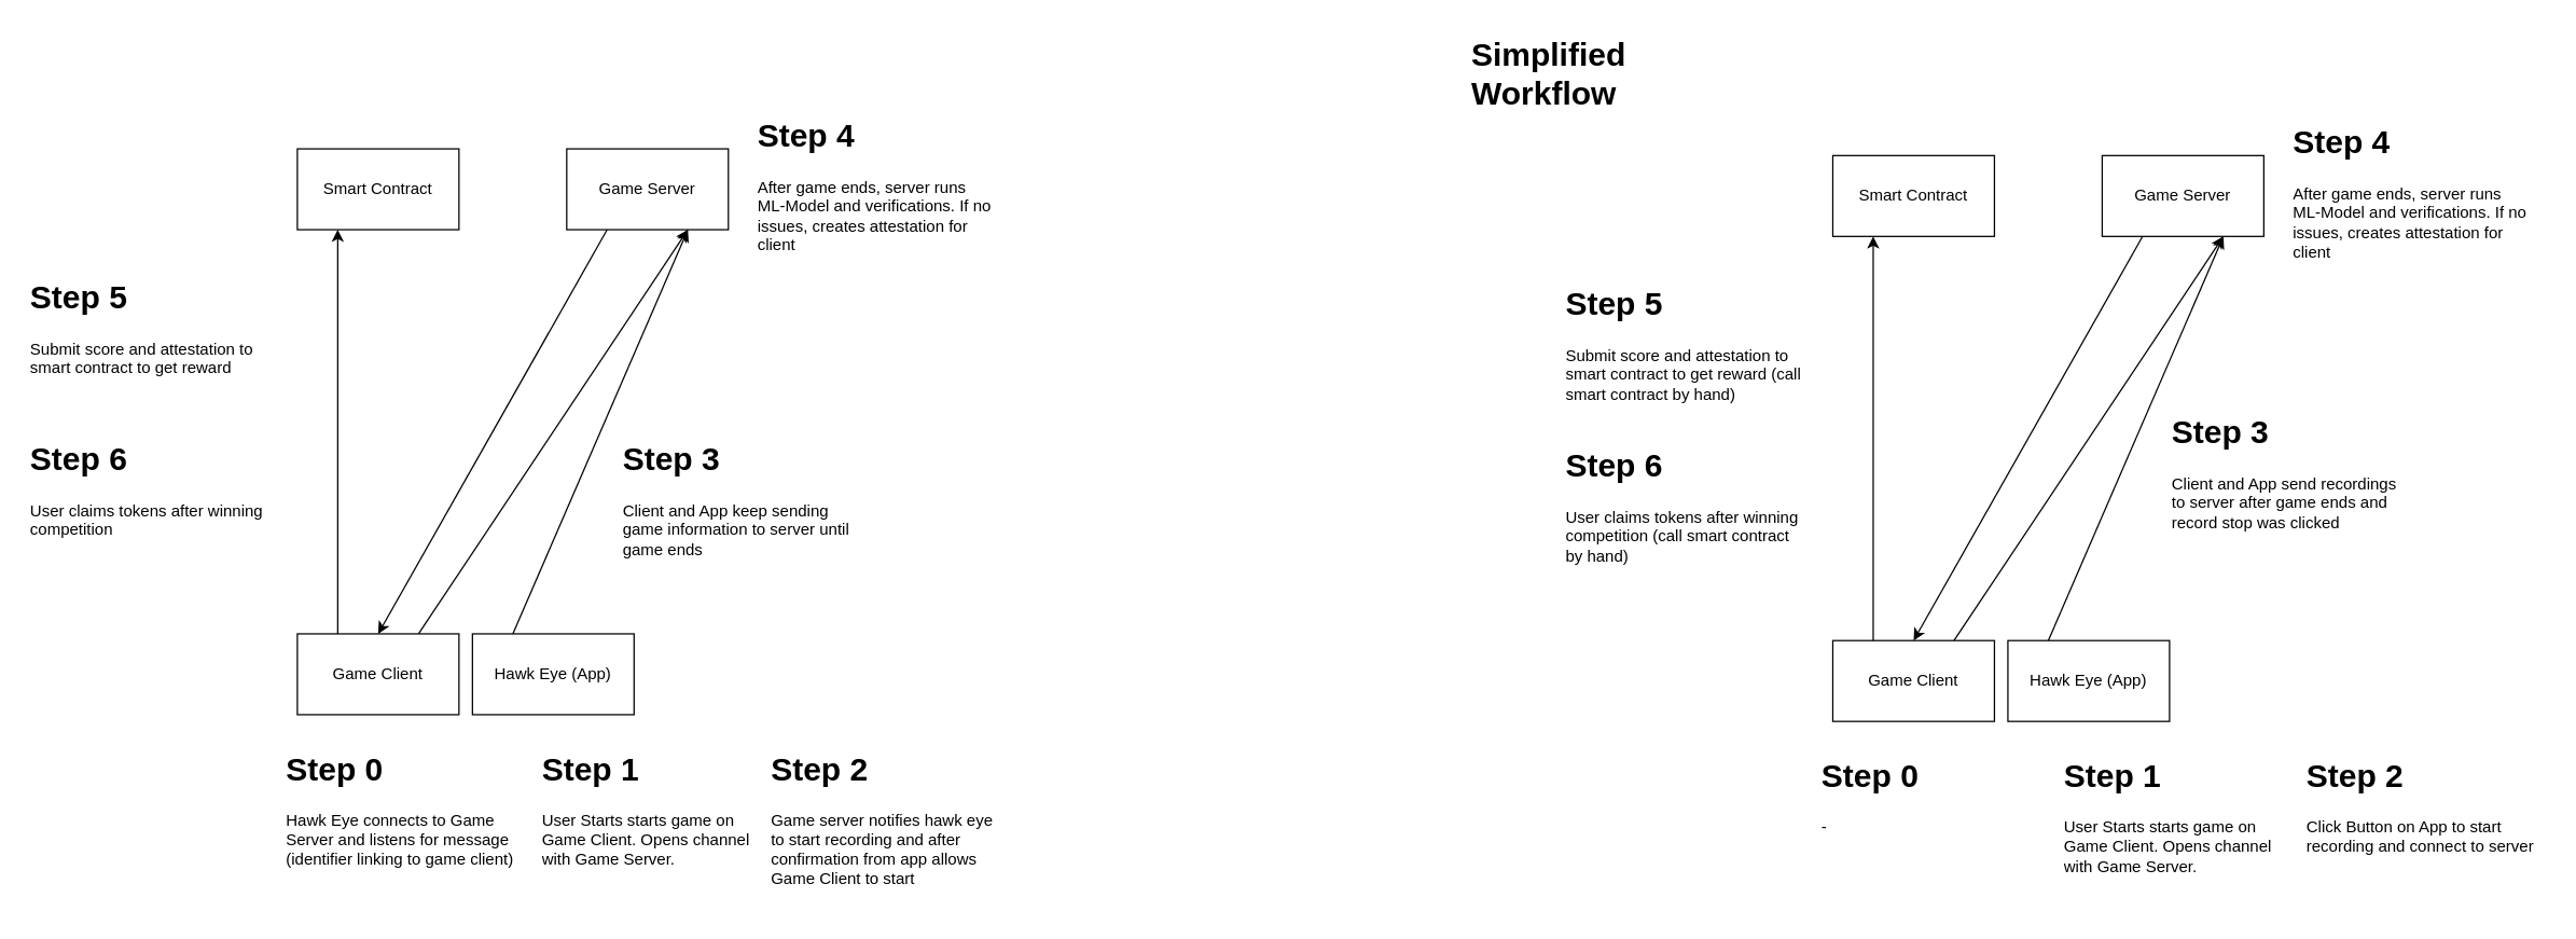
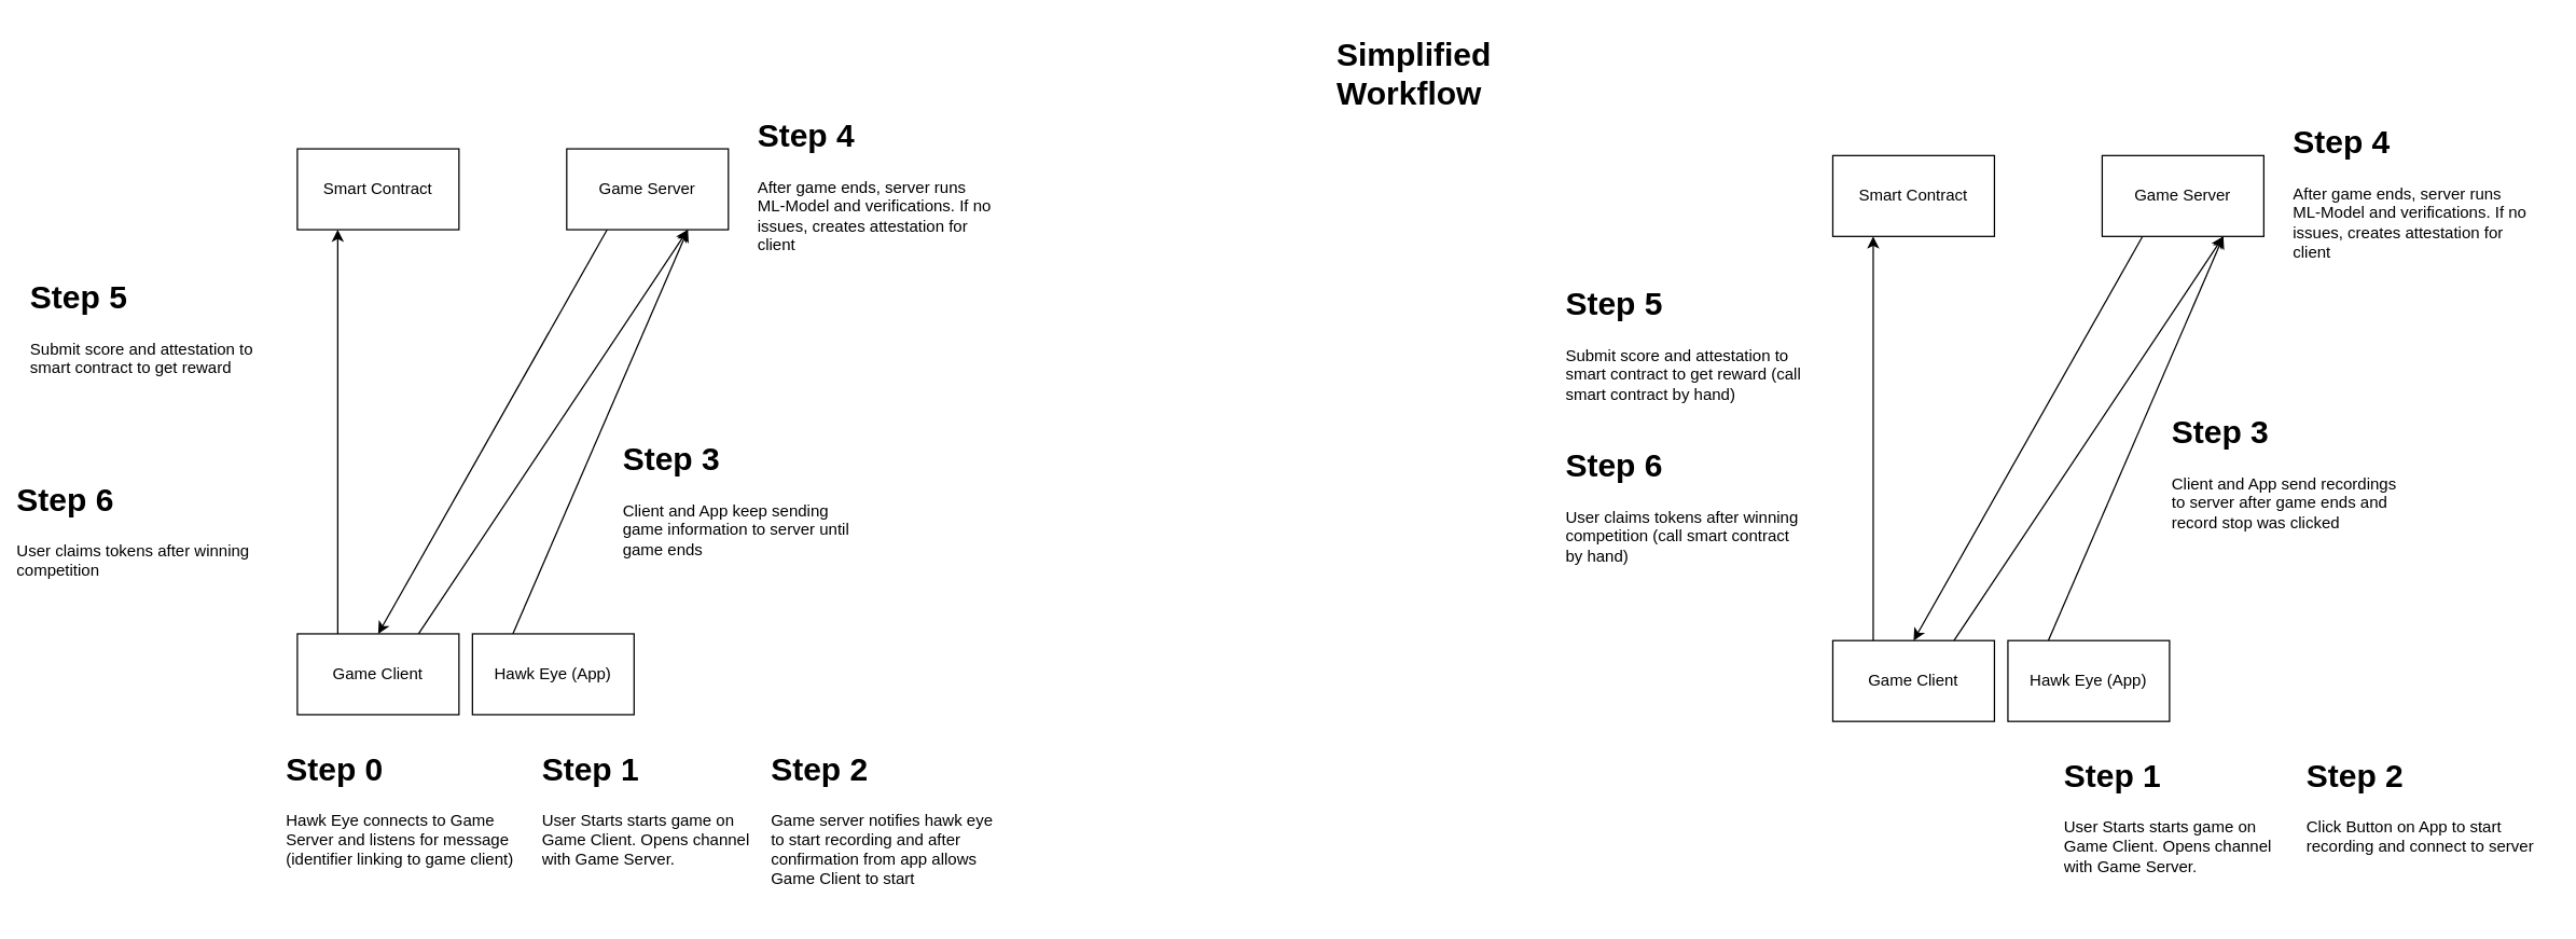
- <mxCell id="32" value="&lt;h1 style=&quot;margin-top: 0px;&quot;&gt;Simplified Workflow&lt;/h1&gt;" style="text;html=1;whiteSpace=wrap;overflow=hidden;rounded=0;" vertex="1" parent="1"><mxGeometry x="1090" y="20" width="180" height="120" as="geometry" /></mxCell>
+ <mxCell id="32" value="&lt;h1 style=&quot;margin-top: 0px;&quot;&gt;Simplified Workflow&lt;/h1&gt;" style="text;html=1;whiteSpace=wrap;overflow=hidden;rounded=0;" vertex="1" parent="1"><mxGeometry x="990" y="20" width="180" height="120" as="geometry" /></mxCell>
- <mxCell id="16" value="&lt;h1 style=&quot;margin-top: 0px;&quot;&gt;Step 6&lt;/h1&gt;&lt;p&gt;User claims tokens after winning competition&lt;/p&gt;" style="text;html=1;whiteSpace=wrap;overflow=hidden;rounded=0;" vertex="1" parent="1"><mxGeometry x="20" y="320" width="180" height="120" as="geometry" /></mxCell>
+ <mxCell id="16" value="&lt;h1 style=&quot;margin-top: 0px;&quot;&gt;Step 6&lt;/h1&gt;&lt;p&gt;User claims tokens after winning competition&lt;/p&gt;" style="text;html=1;whiteSpace=wrap;overflow=hidden;rounded=0;" vertex="1" parent="1"><mxGeometry x="10" y="350" width="180" height="120" as="geometry" /></mxCell>
- <mxCell id="27" value="&lt;h1 style=&quot;margin-top: 0px;&quot;&gt;Step 0&lt;/h1&gt;&lt;p&gt;-&lt;/p&gt;" style="text;html=1;whiteSpace=wrap;overflow=hidden;rounded=0;" vertex="1" parent="1"><mxGeometry x="1350" y="555" width="180" height="120" as="geometry" /></mxCell>
